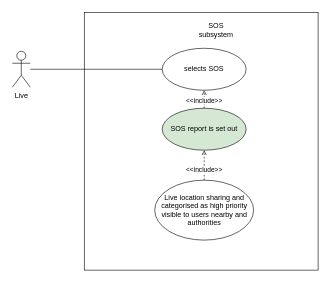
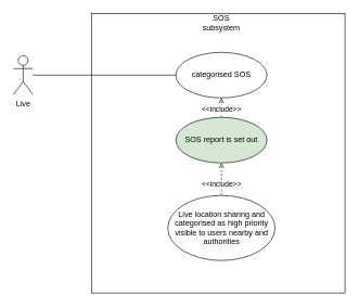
- <mxCell id="4" value="SOS subsystem" style="text;html=1;align=center;verticalAlign=middle;whiteSpace=wrap;rounded=0;" parent="1" vertex="1"><mxGeometry x="330" y="35" width="60" height="30" as="geometry" /></mxCell>
+ <mxCell id="4" value="SOS subsystem" style="text;html=1;align=center;verticalAlign=middle;whiteSpace=wrap;rounded=0;" parent="1" vertex="1"><mxGeometry x="310" y="20" width="60" height="30" as="geometry" /></mxCell>
- <mxCell id="5" value="selects SOS" style="ellipse;whiteSpace=wrap;html=1;" parent="1" vertex="1"><mxGeometry x="270" y="80" width="140" height="70" as="geometry" /></mxCell>
+ <mxCell id="5" value="categorised SOS" style="ellipse;whiteSpace=wrap;html=1;" parent="1" vertex="1"><mxGeometry x="270" y="80" width="140" height="70" as="geometry" /></mxCell>
